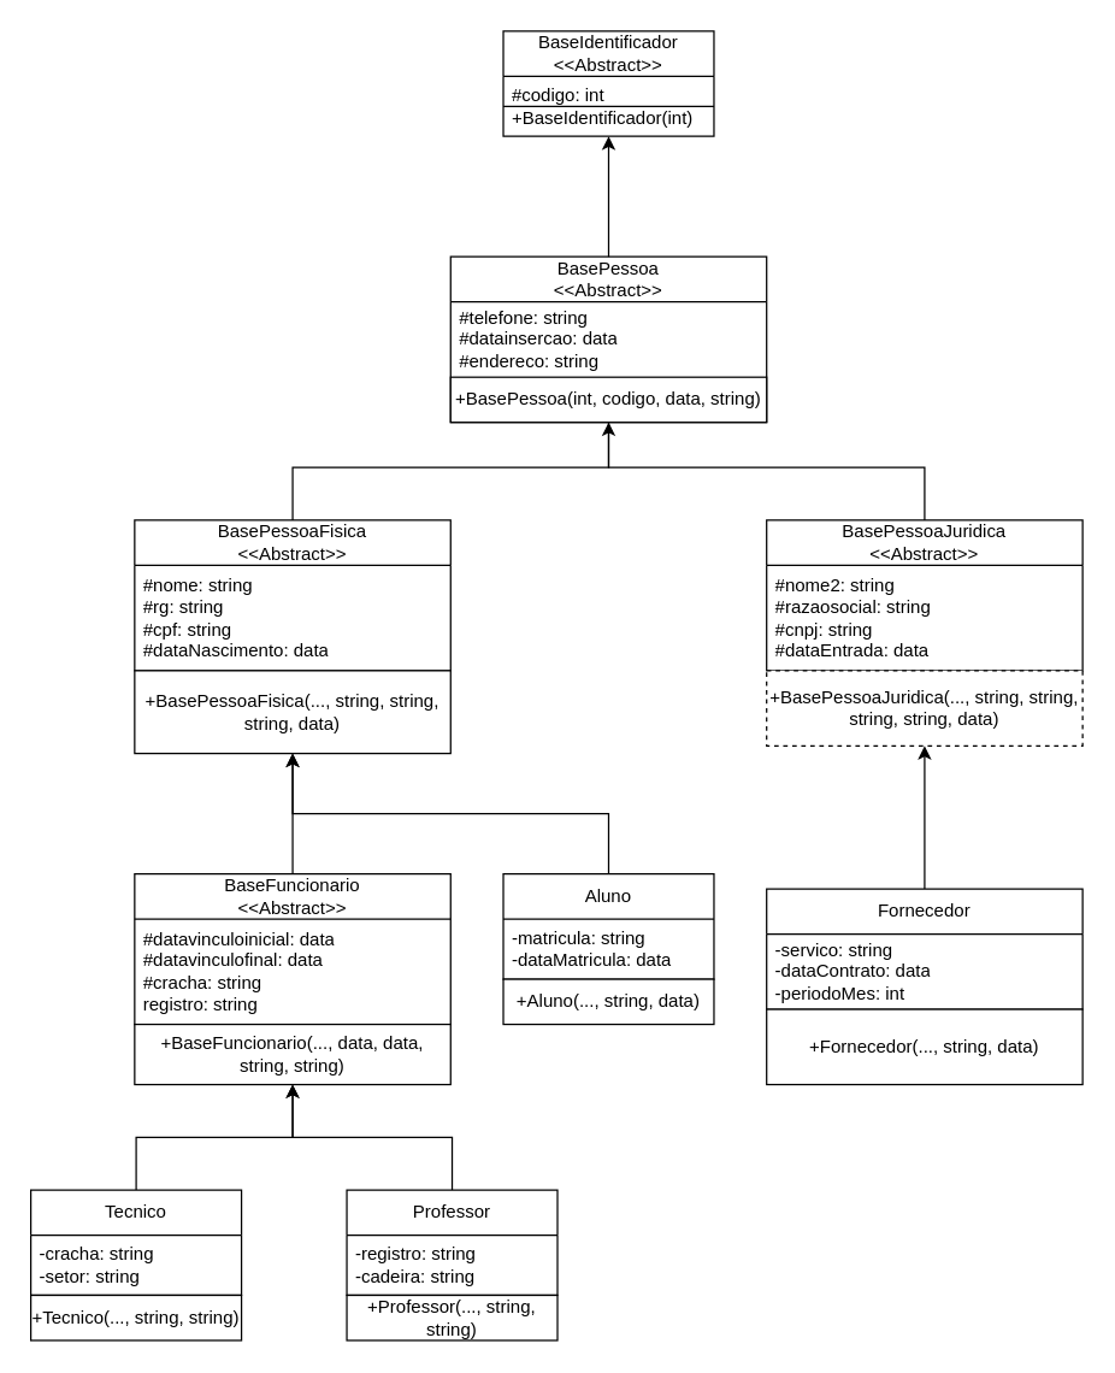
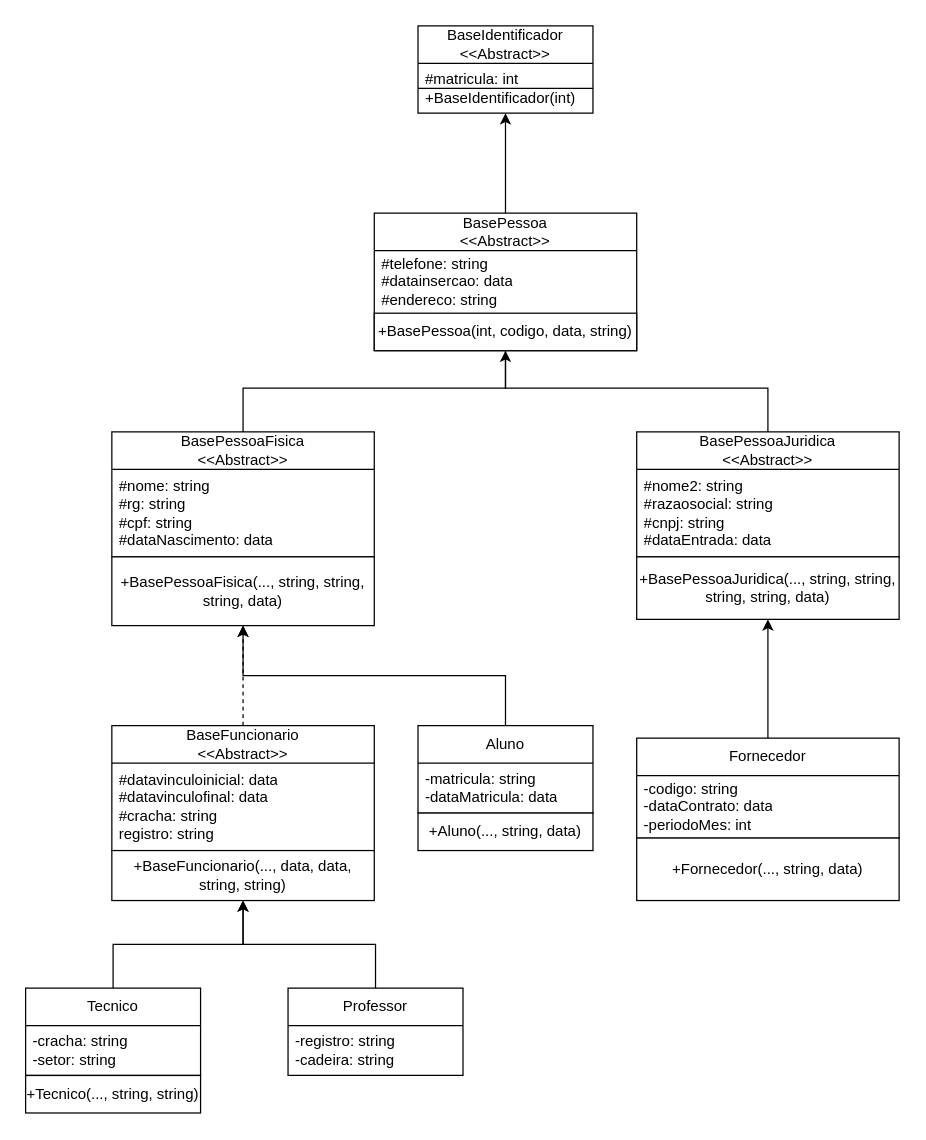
- <mxCell id="3" value="#codigo: int&lt;br&gt;+BaseIdentificador(int)" style="text;strokeColor=none;fillColor=none;align=left;verticalAlign=middle;spacingLeft=4;spacingRight=4;overflow=hidden;points=[[0,0.5],[1,0.5]];portConstraint=eastwest;rotatable=0;whiteSpace=wrap;html=1;" parent="2" vertex="1"><mxGeometry y="30" width="140" height="40" as="geometry" /></mxCell>
+ <mxCell id="3" value="#matricula: int&lt;br&gt;+BaseIdentificador(int)" style="text;strokeColor=none;fillColor=none;align=left;verticalAlign=middle;spacingLeft=4;spacingRight=4;overflow=hidden;points=[[0,0.5],[1,0.5]];portConstraint=eastwest;rotatable=0;whiteSpace=wrap;html=1;" parent="2" vertex="1"><mxGeometry y="30" width="140" height="40" as="geometry" /></mxCell>
- <mxCell id="15" value="+BasePessoaJuridica(..., string, string, string, string, data)" style="rounded=0;whiteSpace=wrap;html=1;dashed=1;" parent="1" vertex="1"><mxGeometry x="509" y="445" width="210" height="50" as="geometry" /></mxCell>
+ <mxCell id="15" value="+BasePessoaJuridica(..., string, string, string, string, data)" style="rounded=0;whiteSpace=wrap;html=1;" parent="1" vertex="1"><mxGeometry x="509" y="445" width="210" height="50" as="geometry" /></mxCell>
- <mxCell id="24" value="" style="endArrow=classic;html=1;rounded=0;exitX=0.5;exitY=0;exitDx=0;exitDy=0;entryX=0.5;entryY=1;entryDx=0;entryDy=0;" parent="1" source="21" target="11" edge="1"><mxGeometry width="50" height="50" relative="1" as="geometry"><mxPoint x="159" y="570" as="sourcePoint" /><mxPoint x="209" y="520" as="targetPoint" /></mxGeometry></mxCell>
+ <mxCell id="24" value="" style="endArrow=classic;html=1;rounded=0;exitX=0.5;exitY=0;exitDx=0;exitDy=0;entryX=0.5;entryY=1;entryDx=0;entryDy=0;dashed=1;" parent="1" source="21" target="11" edge="1"><mxGeometry width="50" height="50" relative="1" as="geometry"><mxPoint x="159" y="570" as="sourcePoint" /><mxPoint x="209" y="520" as="targetPoint" /></mxGeometry></mxCell>
- <mxCell id="18" value="-servico: string&lt;br&gt;-dataContrato: data&lt;br&gt;-periodoMes: int" style="text;strokeColor=none;fillColor=none;align=left;verticalAlign=middle;spacingLeft=4;spacingRight=4;overflow=hidden;points=[[0,0.5],[1,0.5]];portConstraint=eastwest;rotatable=0;whiteSpace=wrap;html=1;" parent="17" vertex="1"><mxGeometry y="30" width="210" height="50" as="geometry" /></mxCell>
+ <mxCell id="18" value="-codigo: string&lt;br&gt;-dataContrato: data&lt;br&gt;-periodoMes: int" style="text;strokeColor=none;fillColor=none;align=left;verticalAlign=middle;spacingLeft=4;spacingRight=4;overflow=hidden;points=[[0,0.5],[1,0.5]];portConstraint=eastwest;rotatable=0;whiteSpace=wrap;html=1;" parent="17" vertex="1"><mxGeometry y="30" width="210" height="50" as="geometry" /></mxCell>
- <mxCell id="32" value="+Professor(..., string, string)" style="rounded=0;whiteSpace=wrap;html=1;" vertex="1" parent="1"><mxGeometry x="230" y="860" width="140" height="30" as="geometry" /></mxCell>
